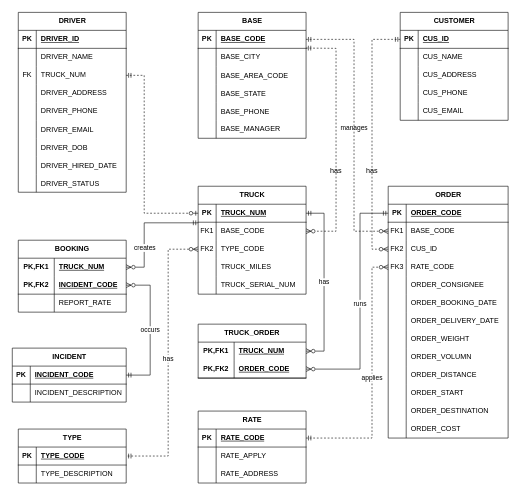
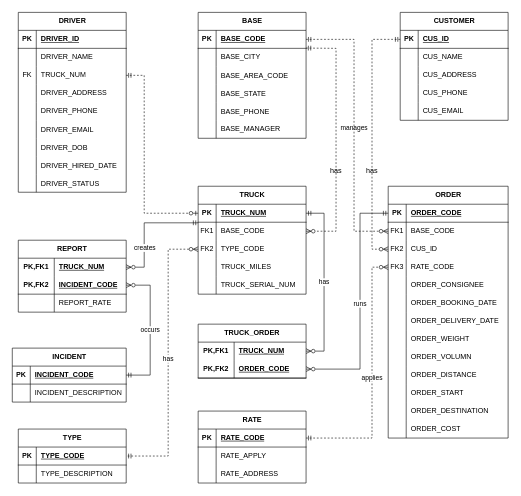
- <mxCell id="153" value="BOOKING" style="shape=table;startSize=30;container=1;collapsible=1;childLayout=tableLayout;fixedRows=1;rowLines=0;fontStyle=1;align=center;resizeLast=1;html=1;whiteSpace=wrap;" parent="1" vertex="1"><mxGeometry x="30" y="400" width="180" height="120" as="geometry" /></mxCell>
+ <mxCell id="153" value="REPORT" style="shape=table;startSize=30;container=1;collapsible=1;childLayout=tableLayout;fixedRows=1;rowLines=0;fontStyle=1;align=center;resizeLast=1;html=1;whiteSpace=wrap;" parent="1" vertex="1"><mxGeometry x="30" y="400" width="180" height="120" as="geometry" /></mxCell>
